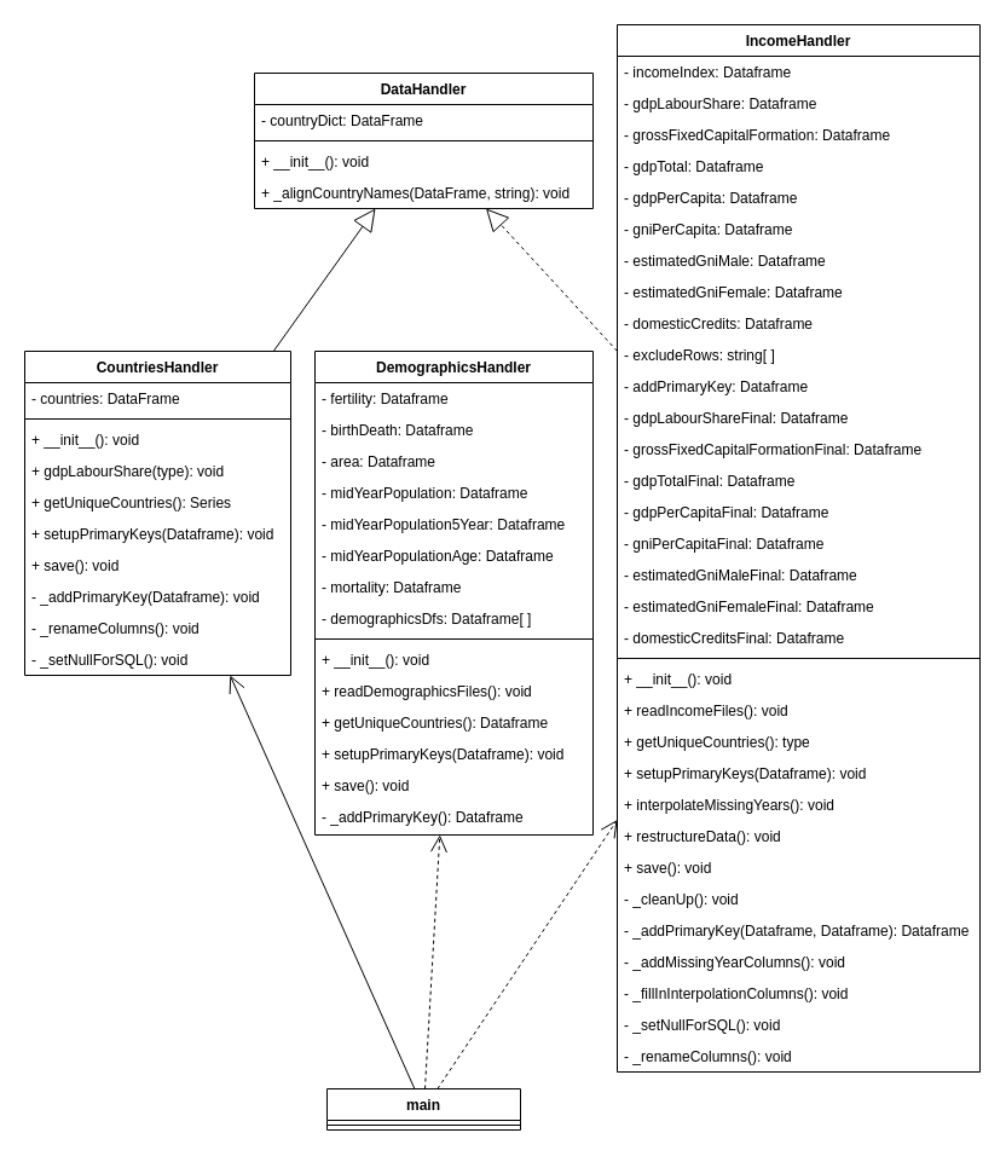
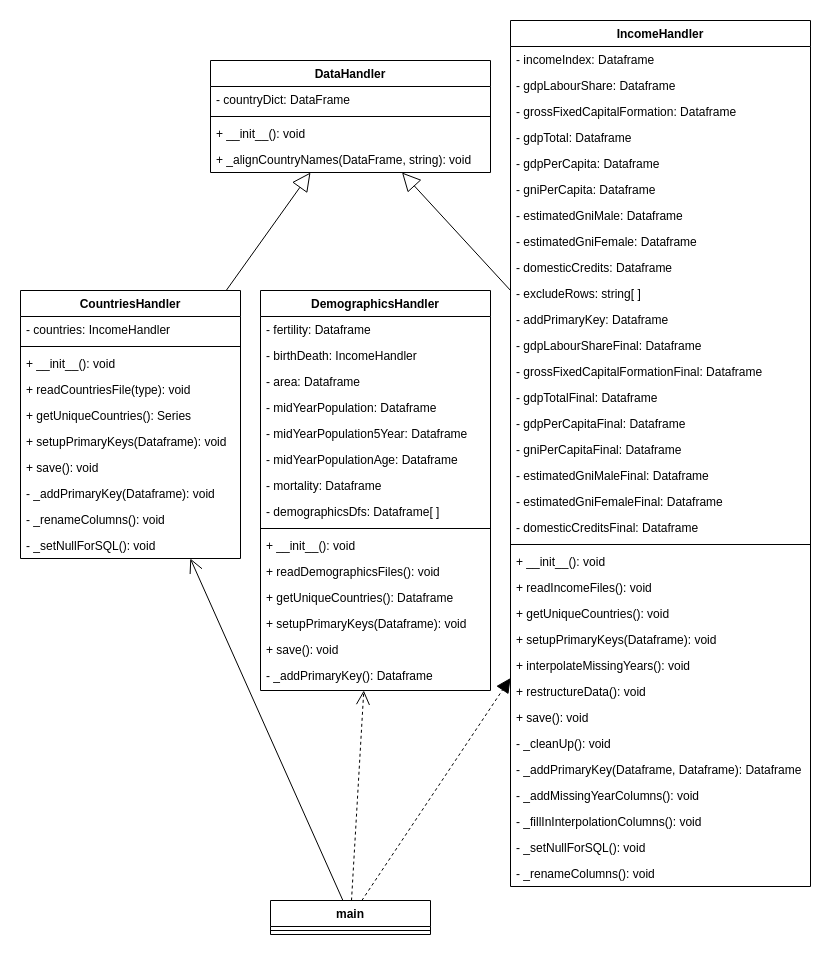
- <mxCell id="74" value="Extends" style="endArrow=block;endSize=16;endFill=0;html=1;rounded=0;fontColor=none;noLabel=1;dashed=1;" edge="1" parent="1" source="31" target="65"><mxGeometry width="160" relative="1" as="geometry"><mxPoint x="450" y="300" as="sourcePoint" /><mxPoint x="450" y="182" as="targetPoint" /><Array as="points" /></mxGeometry></mxCell>
+ <mxCell id="74" value="Extends" style="endArrow=block;endSize=16;endFill=0;html=1;rounded=0;fontColor=none;noLabel=1;" edge="1" parent="1" source="31" target="65"><mxGeometry width="160" relative="1" as="geometry"><mxPoint x="450" y="300" as="sourcePoint" /><mxPoint x="450" y="182" as="targetPoint" /><Array as="points" /></mxGeometry></mxCell>
- <mxCell id="5" value="- countries: DataFrame" style="text;strokeColor=none;fillColor=none;align=left;verticalAlign=top;spacingLeft=4;spacingRight=4;overflow=hidden;rotatable=0;points=[[0,0.5],[1,0.5]];portConstraint=eastwest;whiteSpace=wrap;html=1;" vertex="1" parent="4"><mxGeometry y="26" width="220" height="26" as="geometry" /></mxCell>
+ <mxCell id="5" value="- countries: IncomeHandler" style="text;strokeColor=none;fillColor=none;align=left;verticalAlign=top;spacingLeft=4;spacingRight=4;overflow=hidden;rotatable=0;points=[[0,0.5],[1,0.5]];portConstraint=eastwest;whiteSpace=wrap;html=1;" vertex="1" parent="4"><mxGeometry y="26" width="220" height="26" as="geometry" /></mxCell>
- <mxCell id="17" value="- birthDeath: Dataframe" style="text;strokeColor=none;fillColor=none;align=left;verticalAlign=top;spacingLeft=4;spacingRight=4;overflow=hidden;rotatable=0;points=[[0,0.5],[1,0.5]];portConstraint=eastwest;whiteSpace=wrap;html=1;" vertex="1" parent="15"><mxGeometry y="52" width="230" height="26" as="geometry" /></mxCell>
+ <mxCell id="17" value="- birthDeath: IncomeHandler" style="text;strokeColor=none;fillColor=none;align=left;verticalAlign=top;spacingLeft=4;spacingRight=4;overflow=hidden;rotatable=0;points=[[0,0.5],[1,0.5]];portConstraint=eastwest;whiteSpace=wrap;html=1;" vertex="1" parent="15"><mxGeometry y="52" width="230" height="26" as="geometry" /></mxCell>
- <mxCell id="8" value="+ gdpLabourShare(type): void" style="text;strokeColor=none;fillColor=none;align=left;verticalAlign=top;spacingLeft=4;spacingRight=4;overflow=hidden;rotatable=0;points=[[0,0.5],[1,0.5]];portConstraint=eastwest;whiteSpace=wrap;html=1;" vertex="1" parent="4"><mxGeometry y="86" width="220" height="26" as="geometry" /></mxCell>
+ <mxCell id="8" value="+ readCountriesFile(type): void" style="text;strokeColor=none;fillColor=none;align=left;verticalAlign=top;spacingLeft=4;spacingRight=4;overflow=hidden;rotatable=0;points=[[0,0.5],[1,0.5]];portConstraint=eastwest;whiteSpace=wrap;html=1;" vertex="1" parent="4"><mxGeometry y="86" width="220" height="26" as="geometry" /></mxCell>
- <mxCell id="54" value="+ getUniqueCountries(): type" style="text;strokeColor=none;fillColor=none;align=left;verticalAlign=top;spacingLeft=4;spacingRight=4;overflow=hidden;rotatable=0;points=[[0,0.5],[1,0.5]];portConstraint=eastwest;whiteSpace=wrap;html=1;" vertex="1" parent="31"><mxGeometry y="580" width="300" height="26" as="geometry" /></mxCell>
+ <mxCell id="54" value="+ getUniqueCountries(): void" style="text;strokeColor=none;fillColor=none;align=left;verticalAlign=top;spacingLeft=4;spacingRight=4;overflow=hidden;rotatable=0;points=[[0,0.5],[1,0.5]];portConstraint=eastwest;whiteSpace=wrap;html=1;" vertex="1" parent="31"><mxGeometry y="580" width="300" height="26" as="geometry" /></mxCell>
- <mxCell id="72" value="Use" style="endArrow=open;endSize=12;dashed=1;html=1;rounded=0;fontColor=none;noLabel=1;" edge="1" parent="1" source="2" target="31"><mxGeometry width="160" relative="1" as="geometry"><mxPoint x="490" y="200" as="sourcePoint" /><mxPoint x="490" y="356" as="targetPoint" /></mxGeometry></mxCell>
+ <mxCell id="72" value="Use" style="endArrow=block;endSize=12;dashed=1;html=1;rounded=0;fontColor=none;noLabel=1;" edge="1" parent="1" source="2" target="31"><mxGeometry width="160" relative="1" as="geometry"><mxPoint x="490" y="200" as="sourcePoint" /><mxPoint x="490" y="356" as="targetPoint" /></mxGeometry></mxCell>
